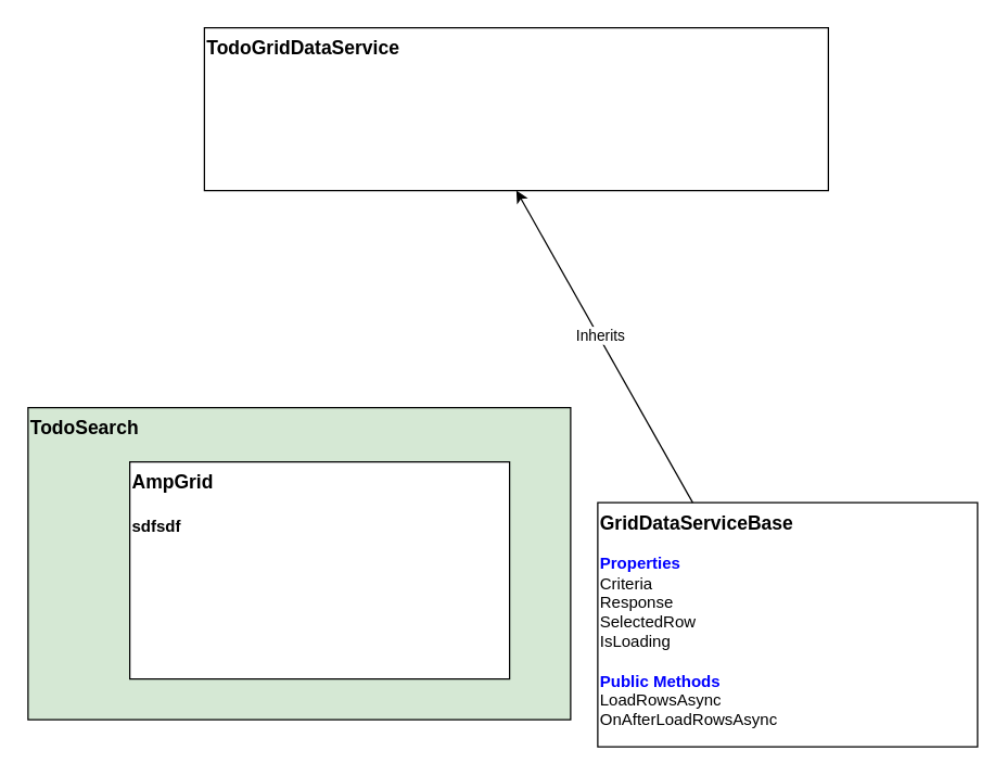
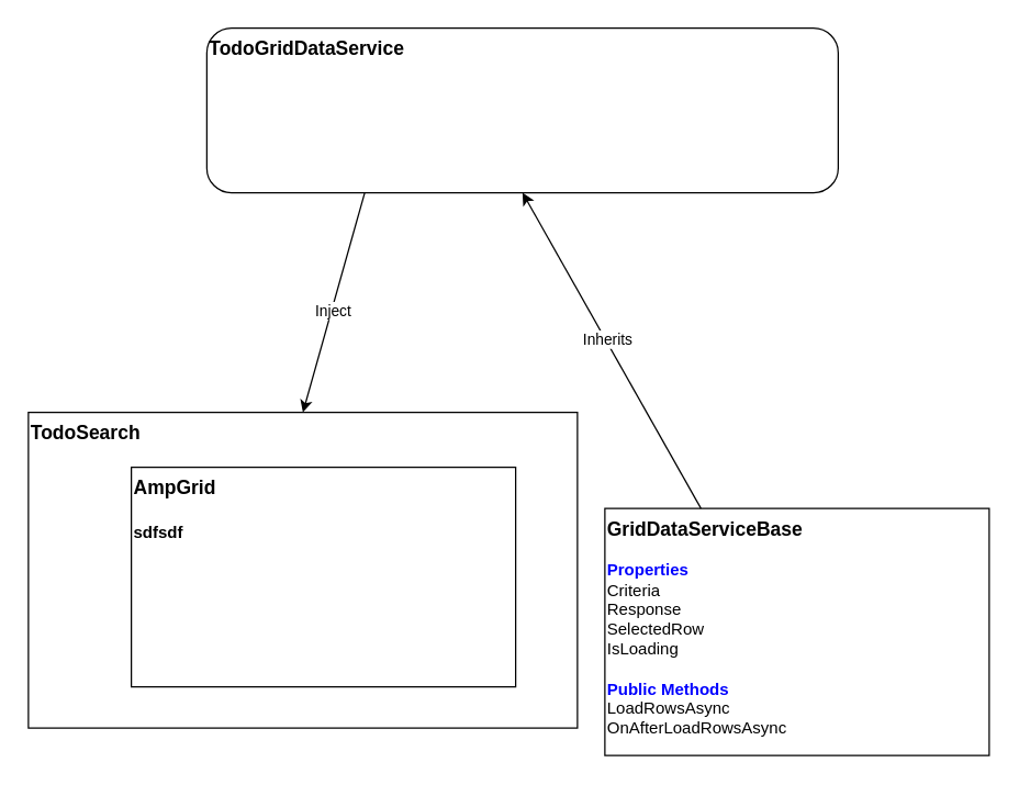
- <mxCell id="4" value="&lt;div&gt;&lt;font style=&quot;font-size: 14px;&quot;&gt;&lt;b&gt;TodoGridDataService&lt;/b&gt;&lt;/font&gt;&lt;/div&gt;&lt;div&gt;&lt;br&gt;&lt;/div&gt;&lt;div&gt;&lt;br&gt;&lt;/div&gt;" style="rounded=0;whiteSpace=wrap;html=1;verticalAlign=top;align=left;" vertex="1" parent="1"><mxGeometry x="150" width="460" height="120" as="geometry" y="20" /></mxCell>
+ <mxCell id="4" value="&lt;div&gt;&lt;font style=&quot;font-size: 14px;&quot;&gt;&lt;b&gt;TodoGridDataService&lt;/b&gt;&lt;/font&gt;&lt;/div&gt;&lt;div&gt;&lt;br&gt;&lt;/div&gt;&lt;div&gt;&lt;br&gt;&lt;/div&gt;" style="whiteSpace=wrap;html=1;verticalAlign=top;align=left;rounded=1;" vertex="1" parent="1"><mxGeometry x="150" width="460" height="120" as="geometry" y="20" /></mxCell>
+ <mxCell id="5" value="" style="endArrow=classic;html=1;rounded=0;exitX=0.25;exitY=1;exitDx=0;exitDy=0;entryX=0.5;entryY=0;entryDx=0;entryDy=0;" edge="1" parent="1" source="4" target="2"><mxGeometry width="50" height="50" relative="1" as="geometry"><mxPoint x="330" y="280" as="sourcePoint" /><mxPoint x="320" y="220" as="targetPoint" /></mxGeometry></mxCell>
+ <mxCell id="6" value="Inject" style="edgeLabel;html=1;align=center;verticalAlign=middle;resizable=0;points=[];" vertex="1" connectable="0" parent="5"><mxGeometry x="0.075" y="1" relative="1" as="geometry"><mxPoint as="offset" /></mxGeometry></mxCell>
- <mxCell id="2" value="&lt;b&gt;&lt;font style=&quot;font-size: 14px;&quot;&gt;TodoSearch&lt;/font&gt;&lt;/b&gt;&lt;div&gt;&lt;br&gt;&lt;/div&gt;&lt;div&gt;&lt;br&gt;&lt;/div&gt;" style="rounded=0;whiteSpace=wrap;html=1;verticalAlign=top;align=left;fillColor=#d5e8d4;" vertex="1" parent="1"><mxGeometry x="20" y="300" width="400" height="230" as="geometry" /></mxCell>
+ <mxCell id="2" value="&lt;b&gt;&lt;font style=&quot;font-size: 14px;&quot;&gt;TodoSearch&lt;/font&gt;&lt;/b&gt;&lt;div&gt;&lt;br&gt;&lt;/div&gt;&lt;div&gt;&lt;br&gt;&lt;/div&gt;" style="rounded=0;whiteSpace=wrap;html=1;verticalAlign=top;align=left;" vertex="1" parent="1"><mxGeometry x="20" y="300" width="400" height="230" as="geometry" /></mxCell>
